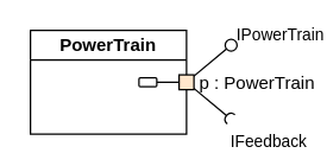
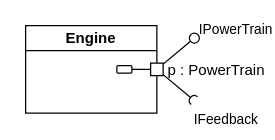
- <mxCell id="2" value="&lt;b&gt;PowerTrain&lt;/b&gt;" style="swimlane;fontStyle=0;align=center;verticalAlign=middle;childLayout=stackLayout;horizontal=1;startSize=20;horizontalStack=0;resizeParent=1;resizeParentMax=0;resizeLast=0;collapsible=0;marginBottom=0;html=1;whiteSpace=wrap;" parent="1" vertex="1"><mxGeometry x="20" y="20" width="105" height="70" as="geometry" /></mxCell>
+ <mxCell id="2" value="&lt;b&gt;Engine&lt;/b&gt;" style="swimlane;fontStyle=0;align=center;verticalAlign=middle;childLayout=stackLayout;horizontal=1;startSize=20;horizontalStack=0;resizeParent=1;resizeParentMax=0;resizeLast=0;collapsible=0;marginBottom=0;html=1;whiteSpace=wrap;" parent="1" vertex="1"><mxGeometry x="20" y="20" width="105" height="70" as="geometry" /></mxCell>
- <mxCell id="6" value="p : PowerTrain" style="fontStyle=0;labelPosition=right;verticalLabelPosition=middle;align=left;verticalAlign=middle;spacingLeft=2;fillColor=#ffe6cc;" parent="1" vertex="1"><mxGeometry x="120" y="50" width="10" height="10" as="geometry" /></mxCell>
+ <mxCell id="6" value="p : PowerTrain" style="fontStyle=0;labelPosition=right;verticalLabelPosition=middle;align=left;verticalAlign=middle;spacingLeft=2;" parent="1" vertex="1"><mxGeometry x="120" y="50" width="10" height="10" as="geometry" /></mxCell>
